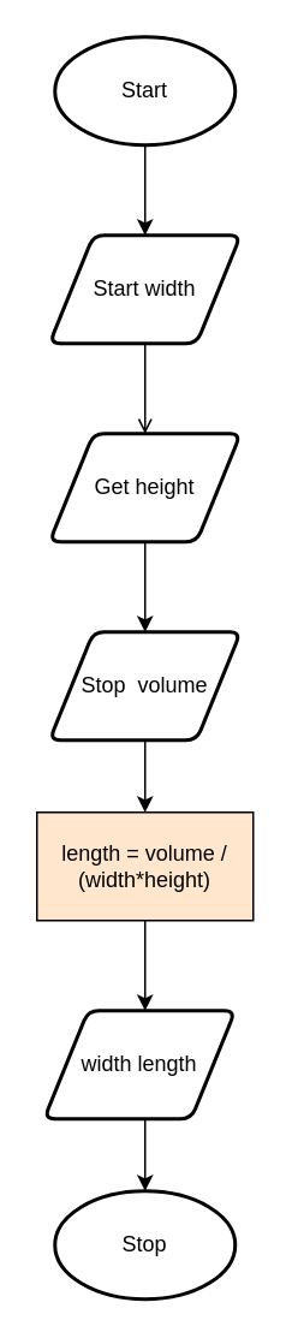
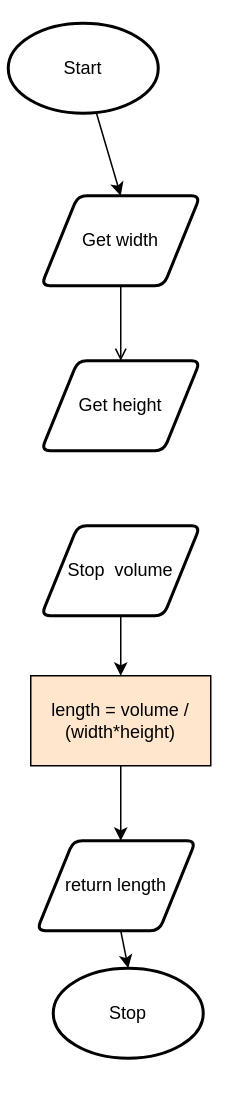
- <mxCell id="3" value="Start" style="strokeWidth=2;html=1;shape=mxgraph.flowchart.start_1;whiteSpace=wrap;" parent="1" vertex="1"><mxGeometry x="30" y="20" width="100" height="60" as="geometry" /></mxCell>
+ <mxCell id="3" value="Start" style="strokeWidth=2;html=1;shape=mxgraph.flowchart.start_1;whiteSpace=wrap;" parent="1" vertex="1"><mxGeometry x="5" y="15" width="100" height="60" as="geometry" /></mxCell>
- <mxCell id="5" value="Start width" style="shape=parallelogram;html=1;strokeWidth=2;perimeter=parallelogramPerimeter;whiteSpace=wrap;rounded=1;arcSize=12;size=0.23;" parent="1" vertex="1"><mxGeometry x="27" y="130" width="106" height="60" as="geometry" /></mxCell>
+ <mxCell id="5" value="Get width" style="shape=parallelogram;html=1;strokeWidth=2;perimeter=parallelogramPerimeter;whiteSpace=wrap;rounded=1;arcSize=12;size=0.23;" parent="1" vertex="1"><mxGeometry x="27" y="130" width="106" height="60" as="geometry" /></mxCell>
- <mxCell id="6" style="edgeStyle=none;html=1;entryX=0.5;entryY=0;entryDx=0;entryDy=0;" parent="1" source="7" target="9" edge="1"><mxGeometry relative="1" as="geometry" /></mxCell>
- <mxCell id="14" value="width length" style="shape=parallelogram;html=1;strokeWidth=2;perimeter=parallelogramPerimeter;whiteSpace=wrap;rounded=1;arcSize=12;size=0.23;" vertex="1" parent="1"><mxGeometry x="24" y="560" width="106" height="60" as="geometry" /></mxCell>
+ <mxCell id="14" value="return length" style="shape=parallelogram;html=1;strokeWidth=2;perimeter=parallelogramPerimeter;whiteSpace=wrap;rounded=1;arcSize=12;size=0.23;" vertex="1" parent="1"><mxGeometry x="24" y="560" width="106" height="60" as="geometry" /></mxCell>
- <mxCell id="13" value="Stop" style="strokeWidth=2;html=1;shape=mxgraph.flowchart.start_1;whiteSpace=wrap;" parent="1" vertex="1"><mxGeometry x="30" y="660" width="100" height="60" as="geometry" /></mxCell>
+ <mxCell id="13" value="Stop" style="strokeWidth=2;html=1;shape=mxgraph.flowchart.start_1;whiteSpace=wrap;" parent="1" vertex="1"><mxGeometry x="35" y="645" width="100" height="60" as="geometry" /></mxCell>
